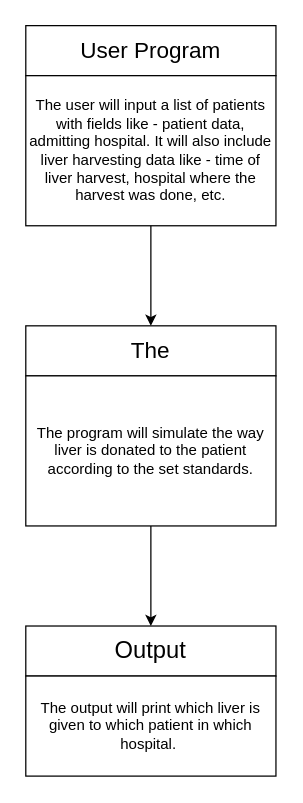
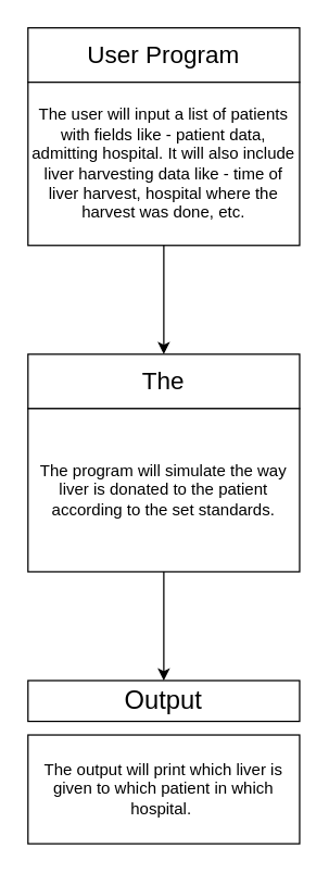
- <mxCell id="8" value="&lt;font style=&quot;font-size: 19px;&quot;&gt;Output&lt;/font&gt;" style="rounded=0;whiteSpace=wrap;html=1;" vertex="1" parent="1"><mxGeometry x="20" y="500" width="200" height="40" as="geometry" /></mxCell>
+ <mxCell id="8" value="&lt;font style=&quot;font-size: 19px;&quot;&gt;Output&lt;/font&gt;" style="rounded=0;whiteSpace=wrap;html=1;" vertex="1" parent="1"><mxGeometry x="20" y="500" width="200" height="30" as="geometry" /></mxCell>
